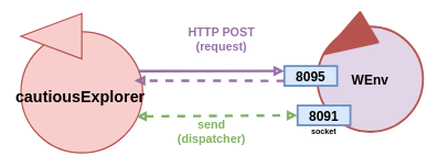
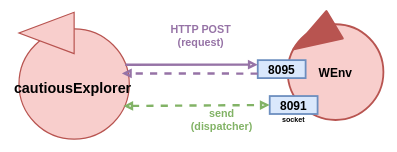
- <mxCell id="6" value="&lt;b&gt;&lt;font style=&quot;font-size: 20px&quot;&gt;WEnv&lt;/font&gt;&lt;/b&gt;" style="ellipse;whiteSpace=wrap;html=1;aspect=fixed;strokeWidth=3;strokeColor=#b85450;fillColor=#e1d5e7;" parent="1" vertex="1"><mxGeometry x="479" y="40" width="160" height="160" as="geometry" /></mxCell>
+ <mxCell id="6" value="&lt;b&gt;&lt;font style=&quot;font-size: 20px&quot;&gt;WEnv&lt;/font&gt;&lt;/b&gt;" style="ellipse;whiteSpace=wrap;html=1;aspect=fixed;strokeWidth=3;strokeColor=#b85450;fillColor=#f8cecc;" parent="1" vertex="1"><mxGeometry x="479" y="40" width="160" height="160" as="geometry" /></mxCell>
- <mxCell id="15" value="&lt;font color=&quot;#82b366&quot;&gt;send&lt;br&gt;(dispatcher)&lt;/font&gt;" style="text;html=1;align=center;verticalAlign=middle;whiteSpace=wrap;rounded=0;fontSize=18;fontStyle=1" parent="1" vertex="1"><mxGeometry x="249" y="170" width="140" height="60" as="geometry" /></mxCell>
+ <mxCell id="15" value="&lt;font color=&quot;#82b366&quot;&gt;send&lt;br&gt;(dispatcher)&lt;/font&gt;" style="text;html=1;align=center;verticalAlign=middle;whiteSpace=wrap;rounded=0;fontSize=18;fontStyle=1" parent="1" vertex="1"><mxGeometry x="299" y="170" width="140" height="60" as="geometry" /></mxCell>
